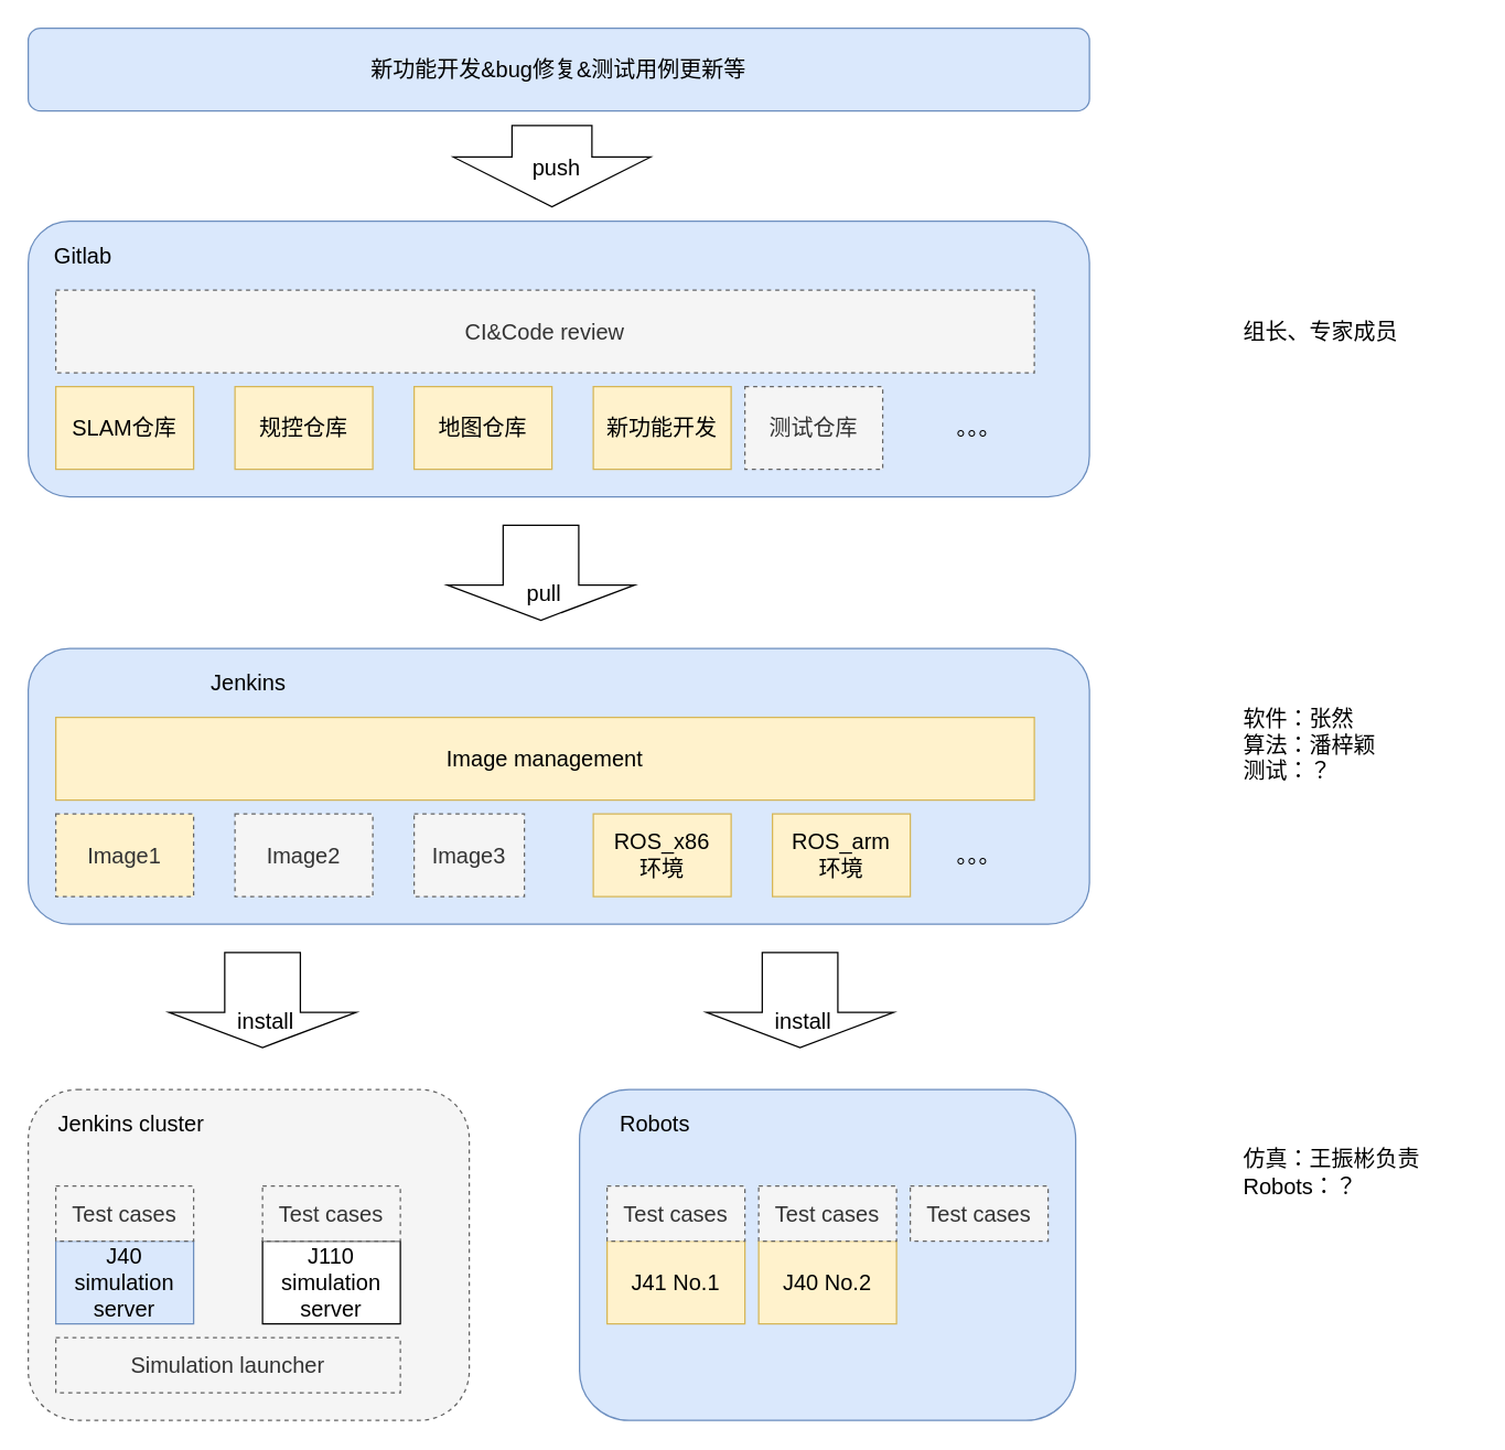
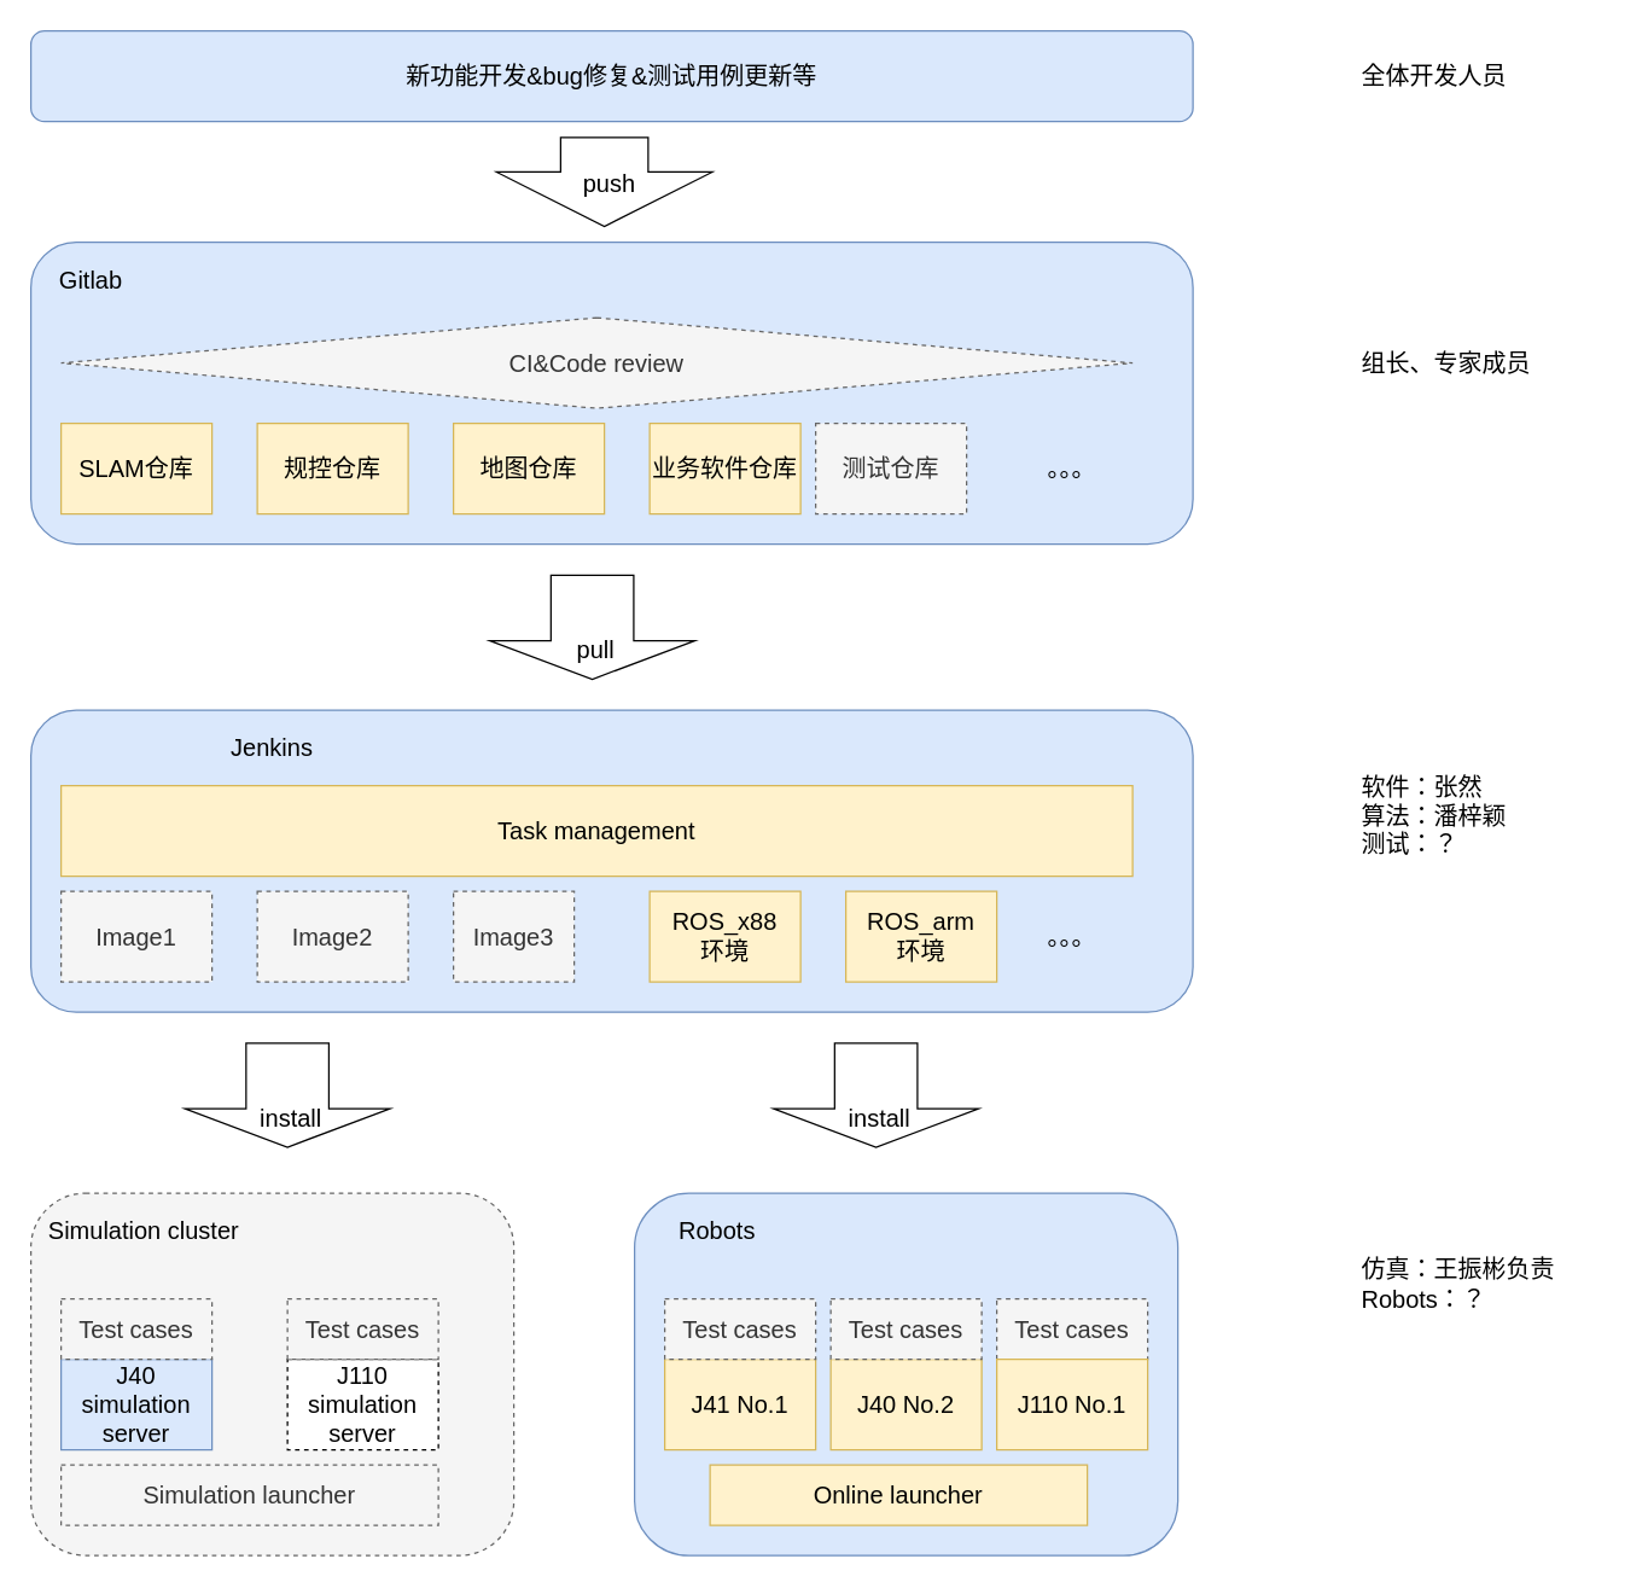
+ <mxCell id="46" value="全体开发人员" style="text;html=1;strokeColor=none;fillColor=none;align=left;verticalAlign=middle;whiteSpace=wrap;rounded=0;fontSize=16;" vertex="1" parent="1"><mxGeometry x="900" y="35" width="120" height="30" as="geometry" /></mxCell>
- <mxCell id="20" value="CI&amp;amp;Code review" style="rounded=0;whiteSpace=wrap;html=1;fontSize=16;dashed=1;fillColor=#f5f5f5;fontColor=#333333;strokeColor=#666666;" vertex="1" parent="1"><mxGeometry x="40" y="210" width="710" height="60" as="geometry" /></mxCell>
+ <mxCell id="20" value="CI&amp;amp;Code review" style="rhombus;whiteSpace=wrap;html=1;fontSize=16;dashed=1;fillColor=#f5f5f5;fontColor=#333333;strokeColor=#666666;" vertex="1" parent="1"><mxGeometry x="40" y="210" width="710" height="60" as="geometry" /></mxCell>
- <mxCell id="7" value="新功能开发" style="rounded=0;whiteSpace=wrap;html=1;fontSize=16;fillColor=#fff2cc;strokeColor=#d6b656;" vertex="1" parent="1"><mxGeometry x="430" y="280" width="100" height="60" as="geometry" /></mxCell>
+ <mxCell id="7" value="业务软件仓库" style="rounded=0;whiteSpace=wrap;html=1;fontSize=16;fillColor=#fff2cc;strokeColor=#d6b656;" vertex="1" parent="1"><mxGeometry x="430" y="280" width="100" height="60" as="geometry" /></mxCell>
- <mxCell id="24" value="Image management" style="rounded=0;whiteSpace=wrap;html=1;fontSize=16;fillColor=#fff2cc;strokeColor=#d6b656;" vertex="1" parent="1"><mxGeometry x="40" y="520" width="710" height="60" as="geometry" /></mxCell>
+ <mxCell id="24" value="Task management" style="rounded=0;whiteSpace=wrap;html=1;fontSize=16;fillColor=#fff2cc;strokeColor=#d6b656;" vertex="1" parent="1"><mxGeometry x="40" y="520" width="710" height="60" as="geometry" /></mxCell>
- <mxCell id="12" value="Image1" style="rounded=0;whiteSpace=wrap;html=1;fontSize=16;fillColor=#fff2cc;fontColor=#333333;strokeColor=#666666;dashed=1;" vertex="1" parent="1"><mxGeometry x="40" y="590" width="100" height="60" as="geometry" /></mxCell>
+ <mxCell id="12" value="Image1" style="rounded=0;whiteSpace=wrap;html=1;fontSize=16;fillColor=#f5f5f5;fontColor=#333333;strokeColor=#666666;dashed=1;" vertex="1" parent="1"><mxGeometry x="40" y="590" width="100" height="60" as="geometry" /></mxCell>
- <mxCell id="15" value="ROS_x86&lt;br&gt;环境" style="rounded=0;whiteSpace=wrap;html=1;fontSize=16;fillColor=#fff2cc;strokeColor=#d6b656;" vertex="1" parent="1"><mxGeometry x="430" y="590" width="100" height="60" as="geometry" /></mxCell>
+ <mxCell id="15" value="ROS_x88&lt;br&gt;环境" style="rounded=0;whiteSpace=wrap;html=1;fontSize=16;fillColor=#fff2cc;strokeColor=#d6b656;" vertex="1" parent="1"><mxGeometry x="430" y="590" width="100" height="60" as="geometry" /></mxCell>
- <mxCell id="26" value="Jenkins cluster" style="text;html=1;strokeColor=none;fillColor=none;align=center;verticalAlign=middle;whiteSpace=wrap;rounded=0;fontSize=16;" vertex="1" parent="1"><mxGeometry x="30" y="800" width="130" height="30" as="geometry" /></mxCell>
+ <mxCell id="26" value="Simulation cluster" style="text;html=1;strokeColor=none;fillColor=none;align=center;verticalAlign=middle;whiteSpace=wrap;rounded=0;fontSize=16;" vertex="1" parent="1"><mxGeometry x="30" y="800" width="130" height="30" as="geometry" /></mxCell>
- <mxCell id="28" value="J110 simulation server" style="rounded=0;whiteSpace=wrap;html=1;fontSize=16;" vertex="1" parent="1"><mxGeometry x="190" y="900" width="100" height="60" as="geometry" /></mxCell>
+ <mxCell id="28" value="J110 simulation server" style="rounded=0;whiteSpace=wrap;html=1;fontSize=16;dashed=1;" vertex="1" parent="1"><mxGeometry x="190" y="900" width="100" height="60" as="geometry" /></mxCell>
+ <mxCell id="38" value="J110 No.1" style="rounded=0;whiteSpace=wrap;html=1;fontSize=16;fillColor=#fff2cc;strokeColor=#d6b656;" vertex="1" parent="1"><mxGeometry x="660" y="900" width="100" height="60" as="geometry" /></mxCell>
+ <mxCell id="44" value="Online launcher" style="rounded=0;whiteSpace=wrap;html=1;fontSize=16;fillColor=#fff2cc;strokeColor=#d6b656;" vertex="1" parent="1"><mxGeometry x="470" y="970" width="250" height="40" as="geometry" /></mxCell>
